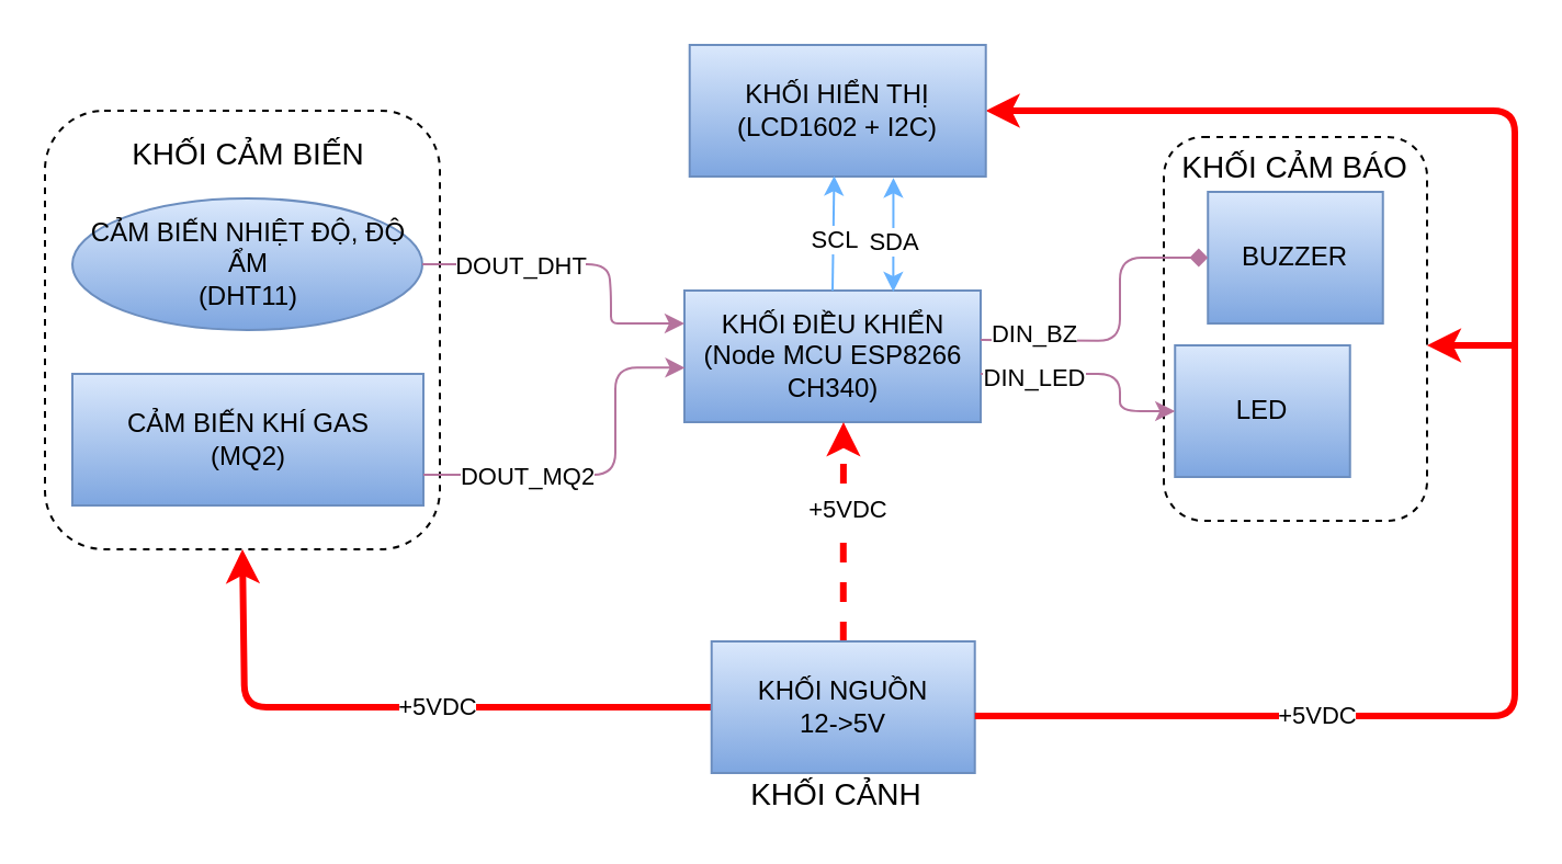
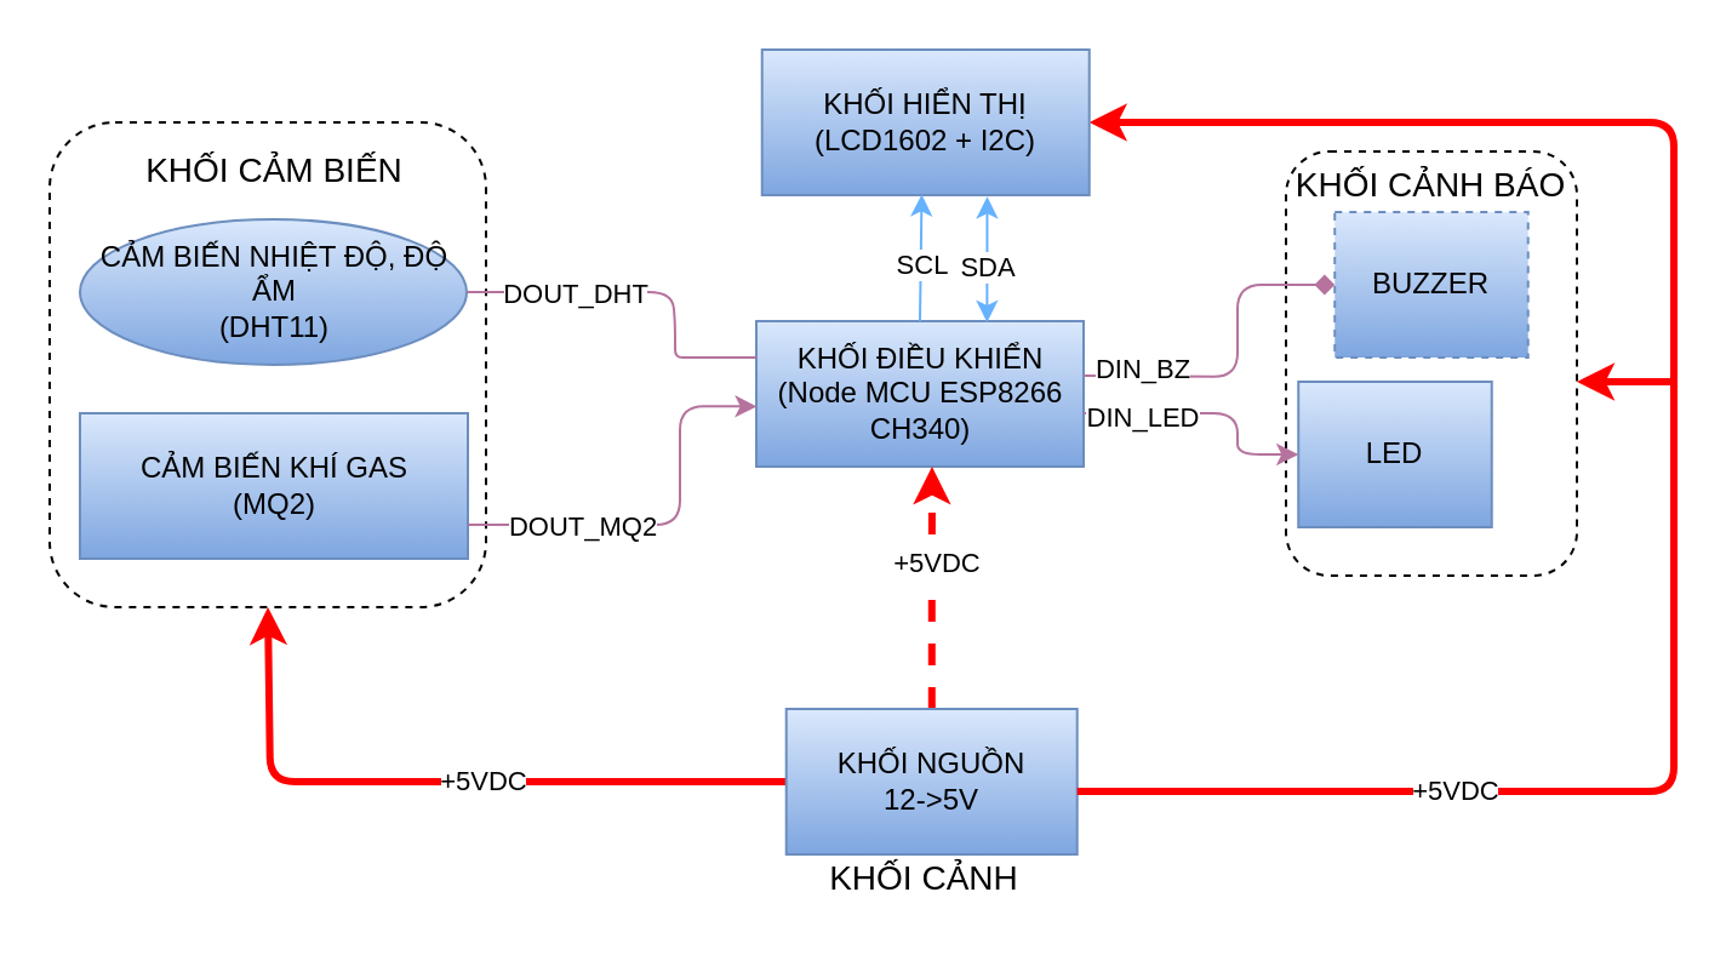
- <mxCell id="27" value="&lt;font style=&quot;font-size: 14px&quot;&gt;KHỐI CẢM BÁO&lt;br&gt;&lt;/font&gt;" style="text;html=1;strokeColor=none;fillColor=none;align=center;verticalAlign=middle;whiteSpace=wrap;rounded=0;dashed=1;" parent="1" vertex="1"><mxGeometry x="514.99" y="68" width="150" height="15" as="geometry" /></mxCell>
+ <mxCell id="27" value="&lt;font style=&quot;font-size: 14px&quot;&gt;KHỐI CẢNH BÁO&lt;br&gt;&lt;/font&gt;" style="text;html=1;strokeColor=none;fillColor=none;align=center;verticalAlign=middle;whiteSpace=wrap;rounded=0;dashed=1;" parent="1" vertex="1"><mxGeometry x="514.99" y="68" width="150" height="15" as="geometry" /></mxCell>
- <mxCell id="19" value="BUZZER" style="rounded=0;whiteSpace=wrap;html=1;gradientColor=#7ea6e0;fillColor=#dae8fc;strokeColor=#6c8ebf;" parent="1" vertex="1"><mxGeometry x="550.12" y="87" width="79.75" height="60" as="geometry" /></mxCell>
+ <mxCell id="19" value="BUZZER" style="rounded=0;whiteSpace=wrap;html=1;gradientColor=#7ea6e0;fillColor=#dae8fc;strokeColor=#6c8ebf;dashed=1;" parent="1" vertex="1"><mxGeometry x="550.12" y="87" width="79.75" height="60" as="geometry" /></mxCell>
- <mxCell id="11" value="" style="endArrow=classic;html=1;strokeWidth=1;exitX=1;exitY=0.5;exitDx=0;exitDy=0;entryX=0;entryY=0.25;entryDx=0;entryDy=0;strokeColor=#B5739D;" parent="1" source="4" target="3" edge="1"><mxGeometry width="50" height="50" relative="1" as="geometry"><mxPoint x="269" y="266" as="sourcePoint" /><mxPoint x="309" y="147" as="targetPoint" /><Array as="points"><mxPoint x="277" y="120" /><mxPoint x="278" y="134" /><mxPoint x="278" y="147" /><mxPoint x="284" y="147" /></Array></mxGeometry></mxCell>
+ <mxCell id="11" value="" style="endArrow=none;html=1;strokeWidth=1;exitX=1;exitY=0.5;exitDx=0;exitDy=0;entryX=0;entryY=0.25;entryDx=0;entryDy=0;strokeColor=#B5739D;" parent="1" source="4" target="3" edge="1"><mxGeometry width="50" height="50" relative="1" as="geometry"><mxPoint x="269" y="266" as="sourcePoint" /><mxPoint x="309" y="147" as="targetPoint" /><Array as="points"><mxPoint x="277" y="120" /><mxPoint x="278" y="134" /><mxPoint x="278" y="147" /><mxPoint x="284" y="147" /></Array></mxGeometry></mxCell>
